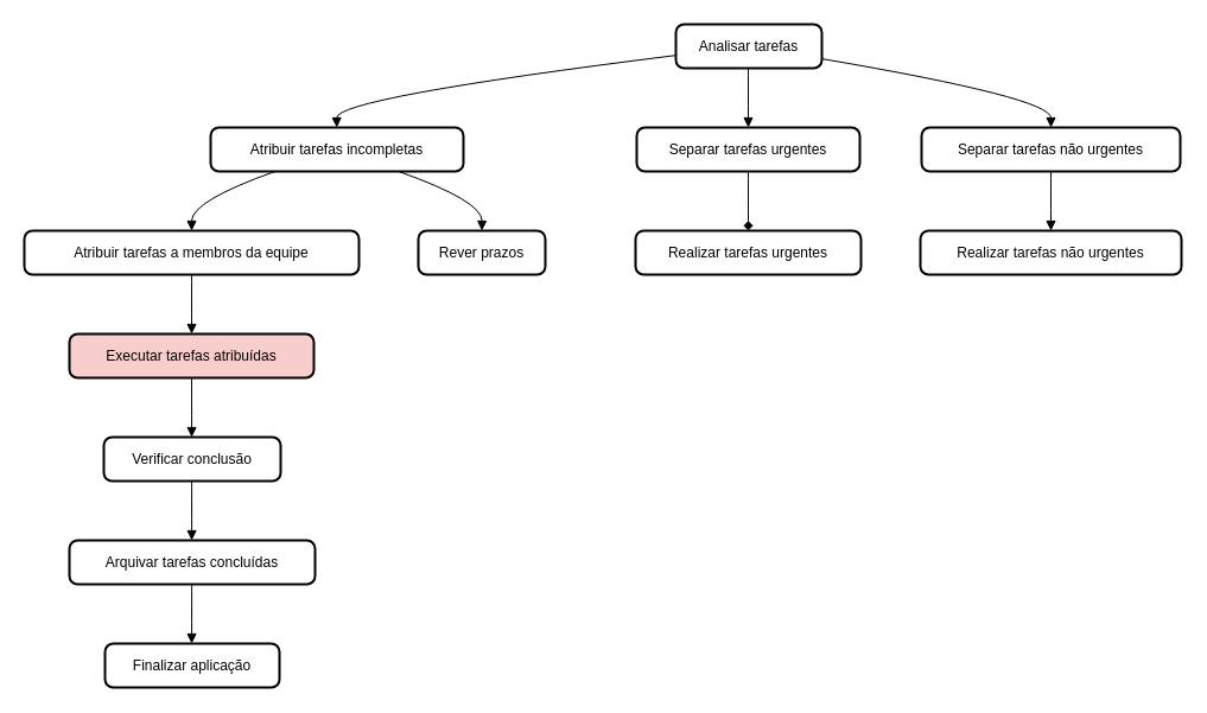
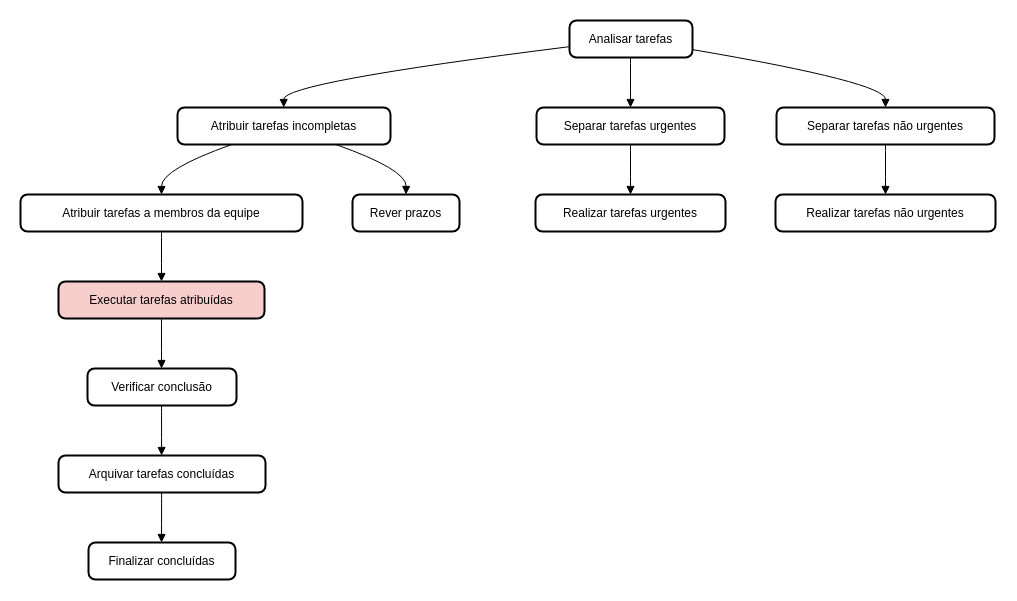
- <mxCell id="19" value="" style="curved=1;startArrow=none;endArrow=diamond;exitX=0.5;exitY=1;entryX=0.5;entryY=0;" edge="1" parent="1" source="3" target="8"><mxGeometry relative="1" as="geometry"><Array as="points" /></mxGeometry></mxCell>
+ <mxCell id="19" value="" style="curved=1;startArrow=none;endArrow=block;exitX=0.5;exitY=1;entryX=0.5;entryY=0;" edge="1" parent="1" source="3" target="8"><mxGeometry relative="1" as="geometry"><Array as="points" /></mxGeometry></mxCell>
- <mxCell id="13" value="Finalizar aplicação" style="rounded=1;absoluteArcSize=1;arcSize=14;whiteSpace=wrap;strokeWidth=2;" vertex="1" parent="1"><mxGeometry x="88" y="542" width="147" height="37" as="geometry" /></mxCell>
+ <mxCell id="13" value="Finalizar concluídas" style="rounded=1;absoluteArcSize=1;arcSize=14;whiteSpace=wrap;strokeWidth=2;" vertex="1" parent="1"><mxGeometry x="88" y="542" width="147" height="37" as="geometry" /></mxCell>
